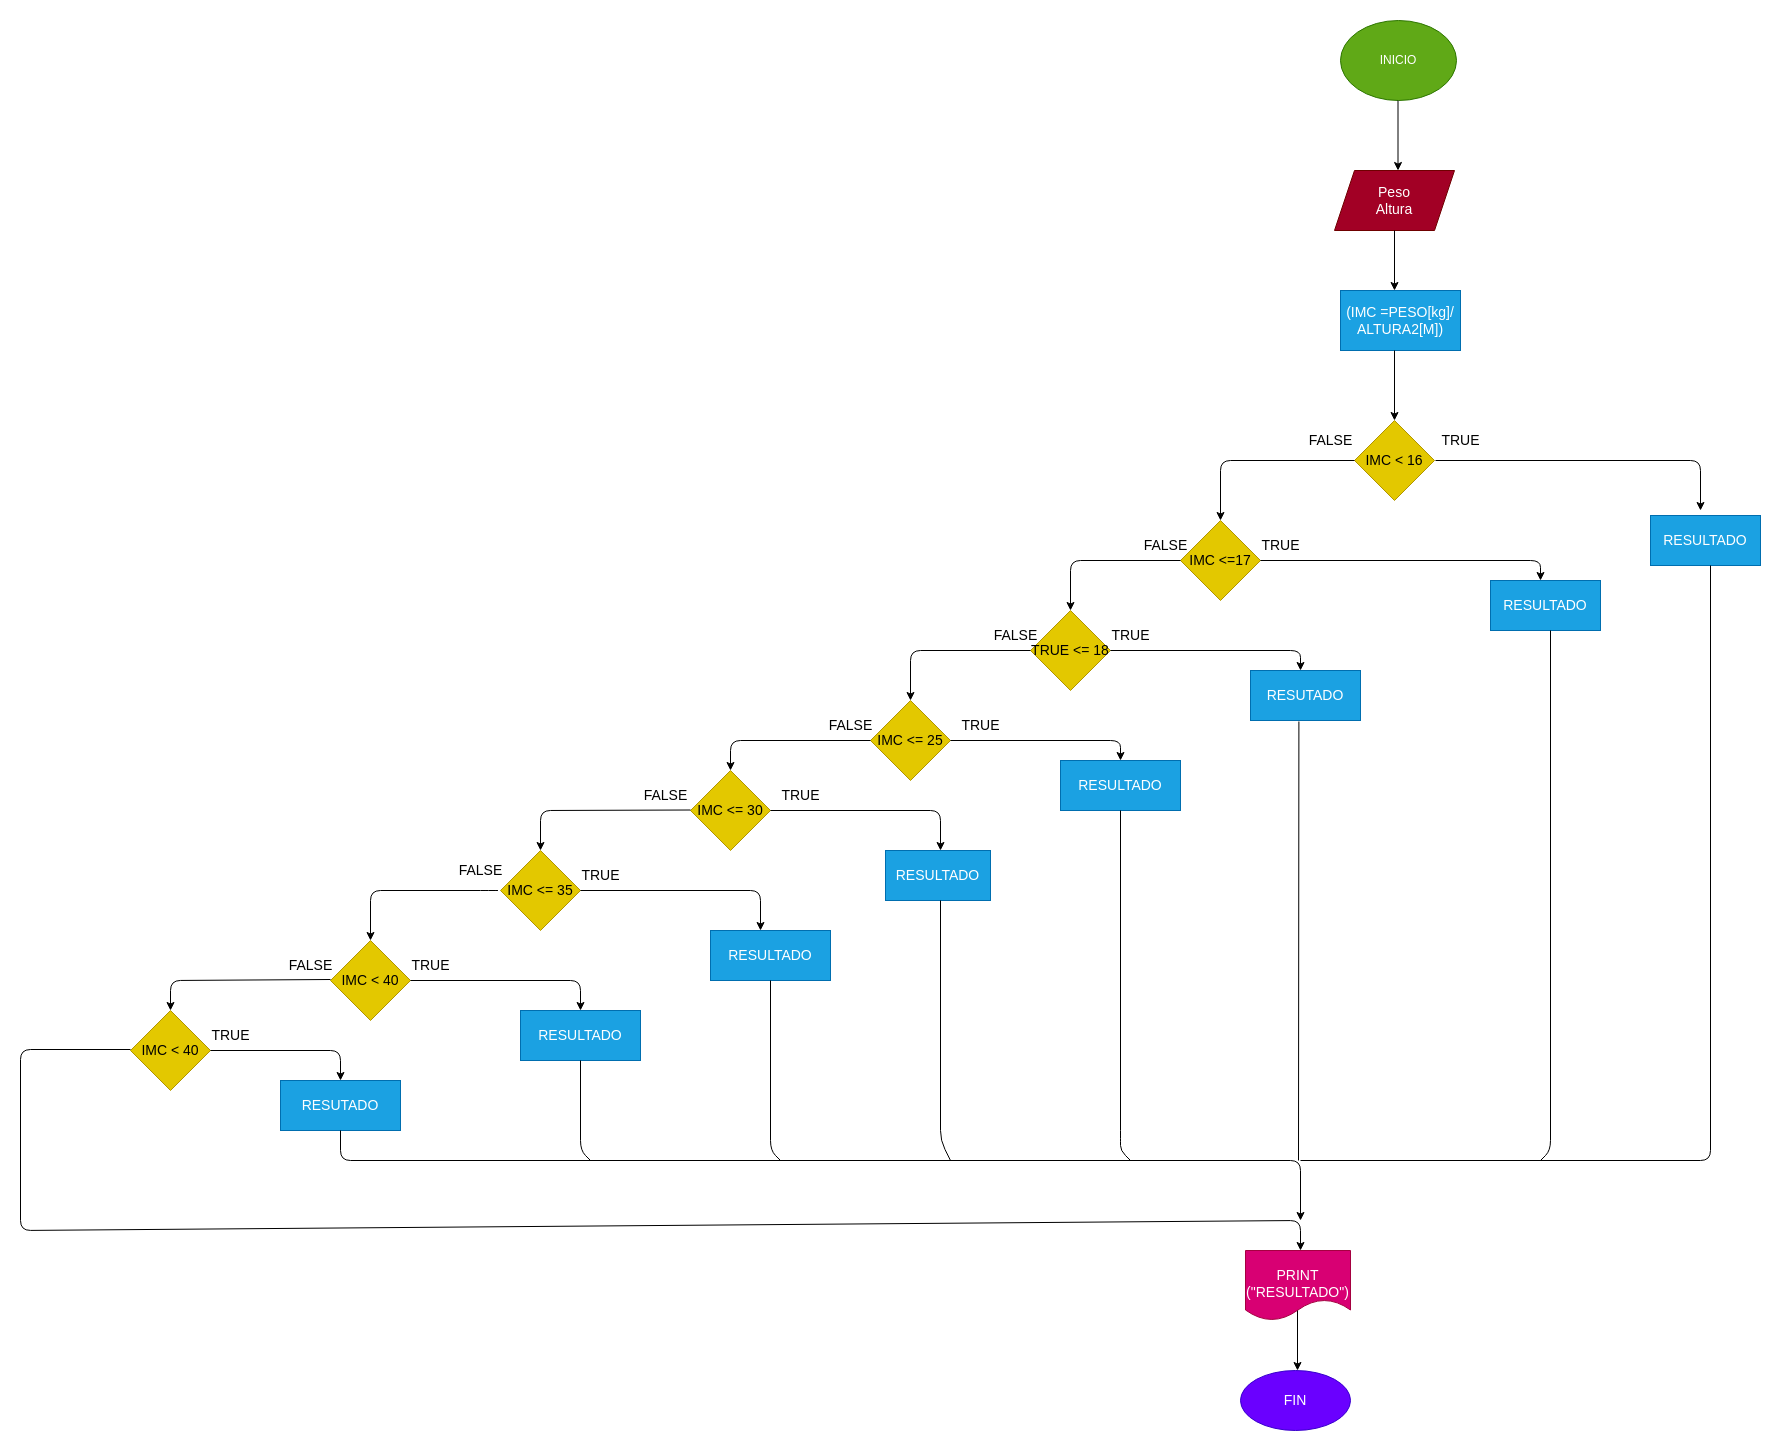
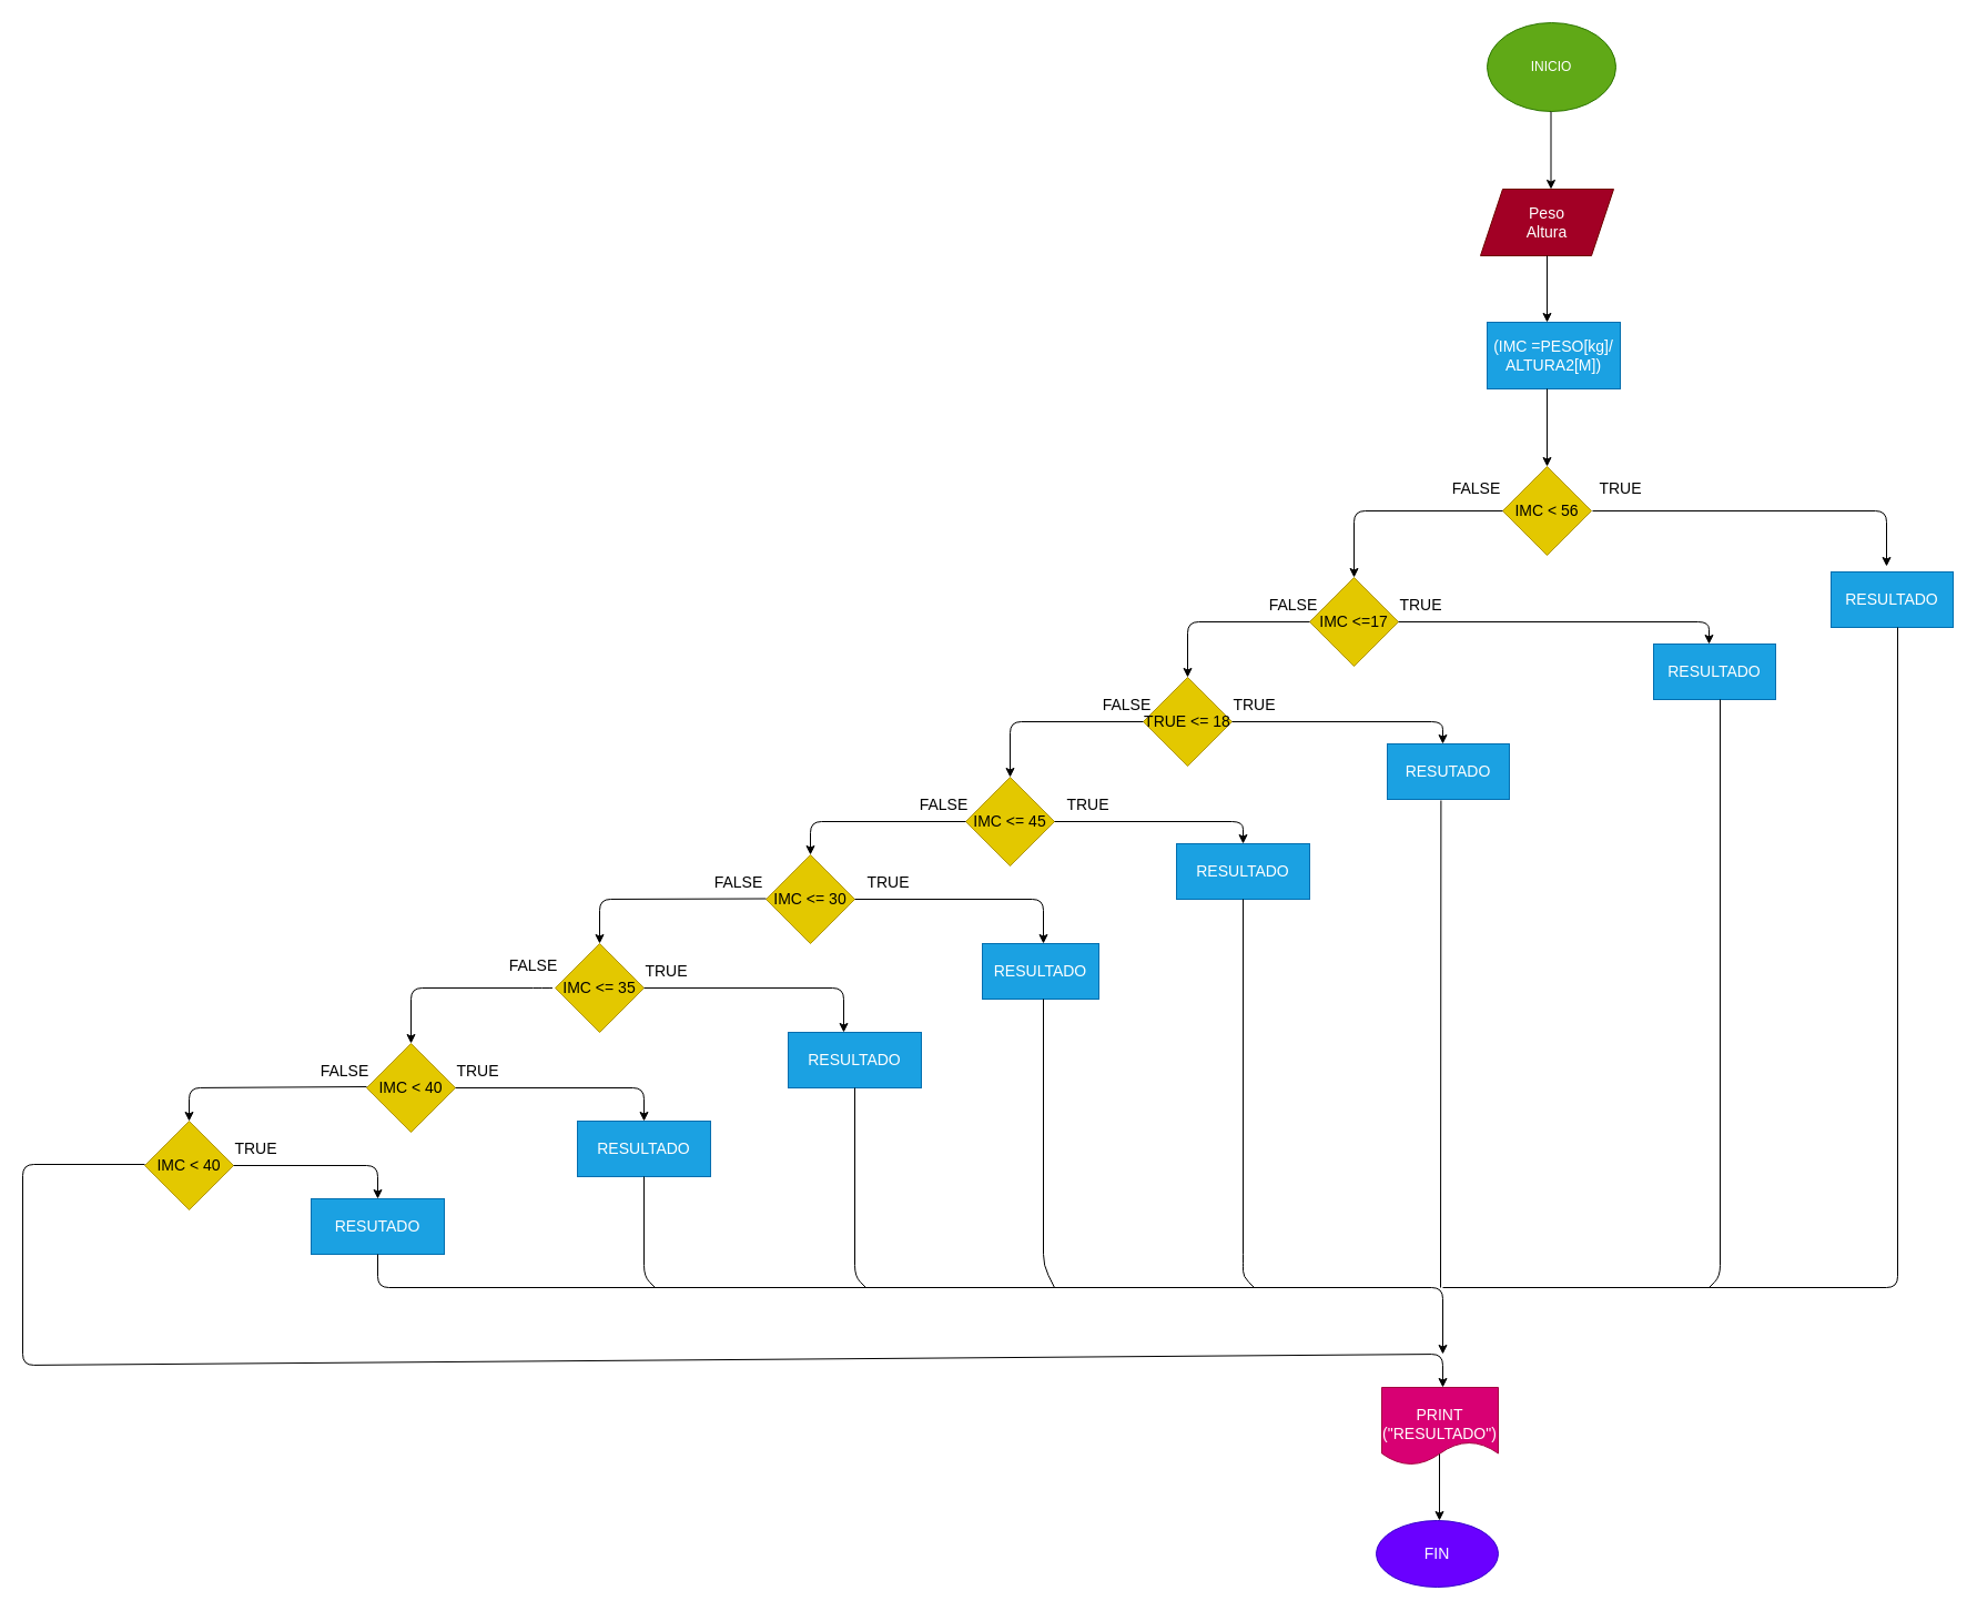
- <mxCell id="8" value="IMC &amp;lt; 16" style="rhombus;whiteSpace=wrap;html=1;fontSize=14;fillColor=#e3c800;fontColor=#000000;strokeColor=#B09500;" vertex="1" parent="1"><mxGeometry x="1354" y="420" width="80" height="80" as="geometry" /></mxCell>
+ <mxCell id="8" value="IMC &amp;lt; 56" style="rhombus;whiteSpace=wrap;html=1;fontSize=14;fillColor=#e3c800;fontColor=#000000;strokeColor=#B09500;" vertex="1" parent="1"><mxGeometry x="1354" y="420" width="80" height="80" as="geometry" /></mxCell>
- <mxCell id="25" value="IMC &amp;lt;= 25" style="rhombus;whiteSpace=wrap;html=1;fontSize=14;fillColor=#e3c800;fontColor=#000000;strokeColor=#B09500;" vertex="1" parent="1"><mxGeometry x="870" y="700" width="80" height="80" as="geometry" /></mxCell>
+ <mxCell id="25" value="IMC &amp;lt;= 45" style="rhombus;whiteSpace=wrap;html=1;fontSize=14;fillColor=#e3c800;fontColor=#000000;strokeColor=#B09500;" vertex="1" parent="1"><mxGeometry x="870" y="700" width="80" height="80" as="geometry" /></mxCell>
